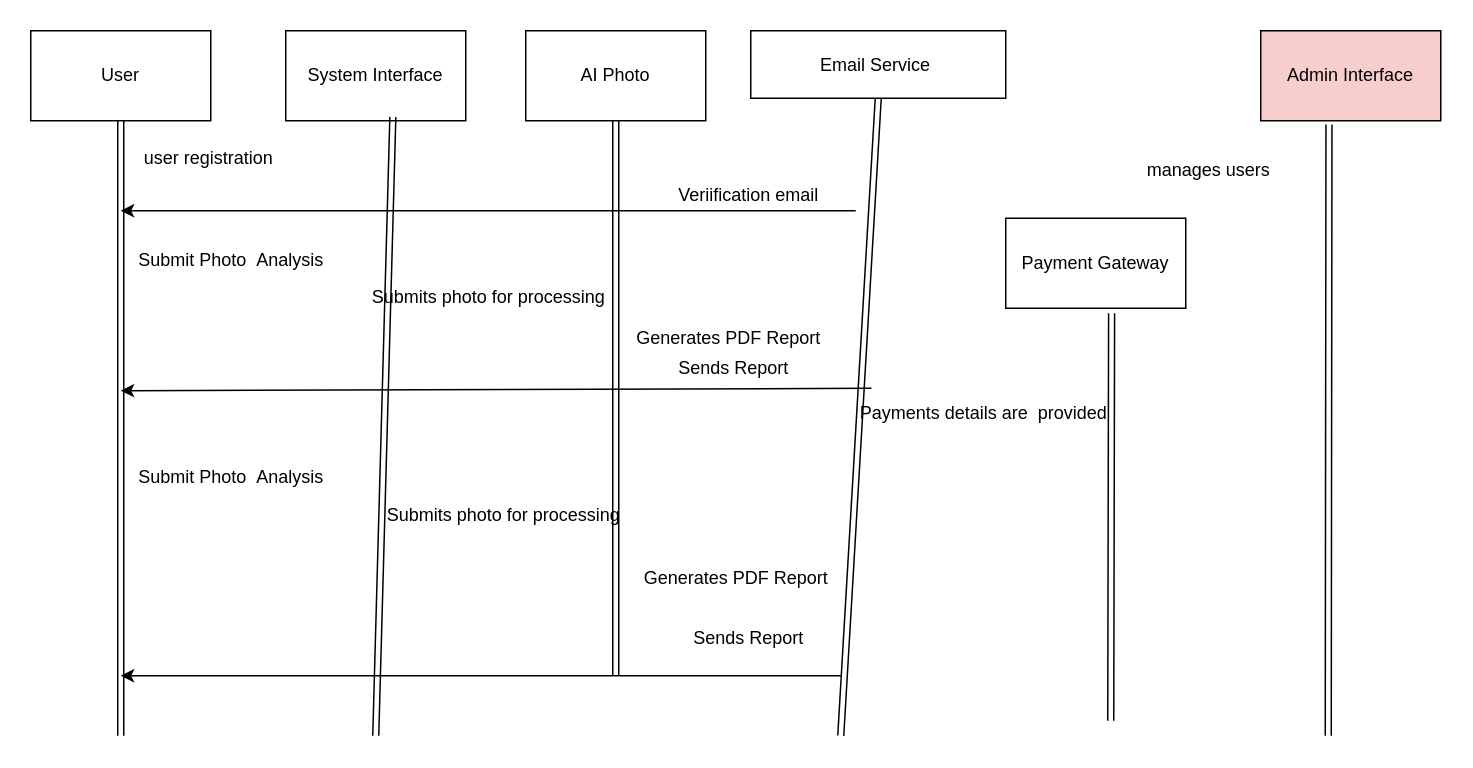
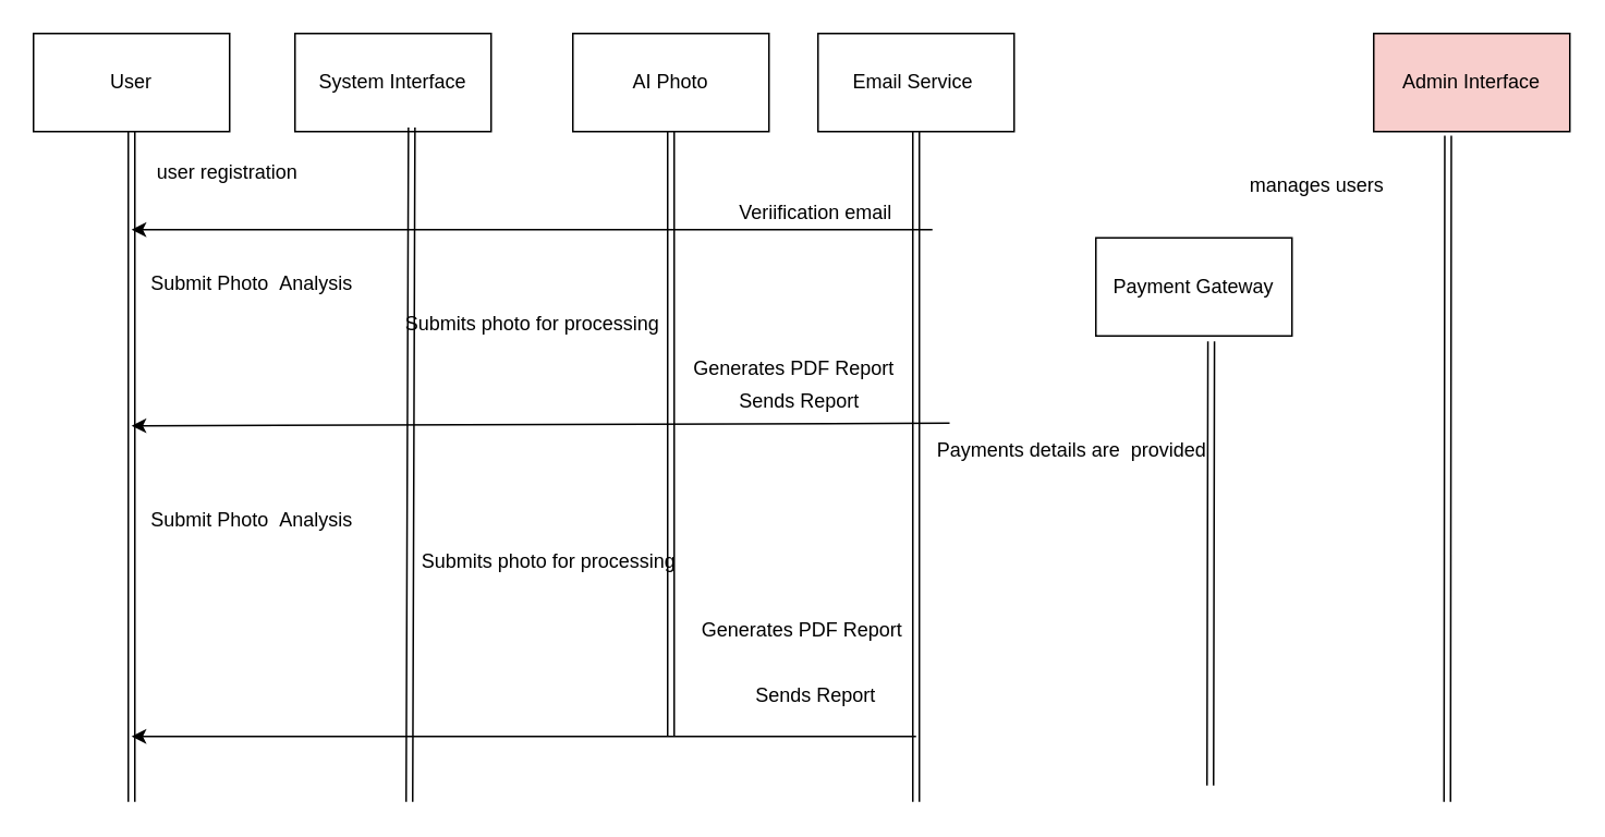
- <mxCell id="2" value="Email Service&amp;nbsp;" style="rounded=0;whiteSpace=wrap;html=1;" vertex="1" parent="1"><mxGeometry x="500" y="20" width="170" height="45" as="geometry" /></mxCell>
+ <mxCell id="2" value="Email Service&amp;nbsp;" style="rounded=0;whiteSpace=wrap;html=1;" vertex="1" parent="1"><mxGeometry x="500" y="20" width="120" height="60" as="geometry" /></mxCell>
- <mxCell id="4" value="System Interface" style="rounded=0;whiteSpace=wrap;html=1;" vertex="1" parent="1"><mxGeometry x="190" y="20" width="120" height="60" as="geometry" /></mxCell>
+ <mxCell id="4" value="System Interface" style="rounded=0;whiteSpace=wrap;html=1;" vertex="1" parent="1"><mxGeometry x="180" y="20" width="120" height="60" as="geometry" /></mxCell>
